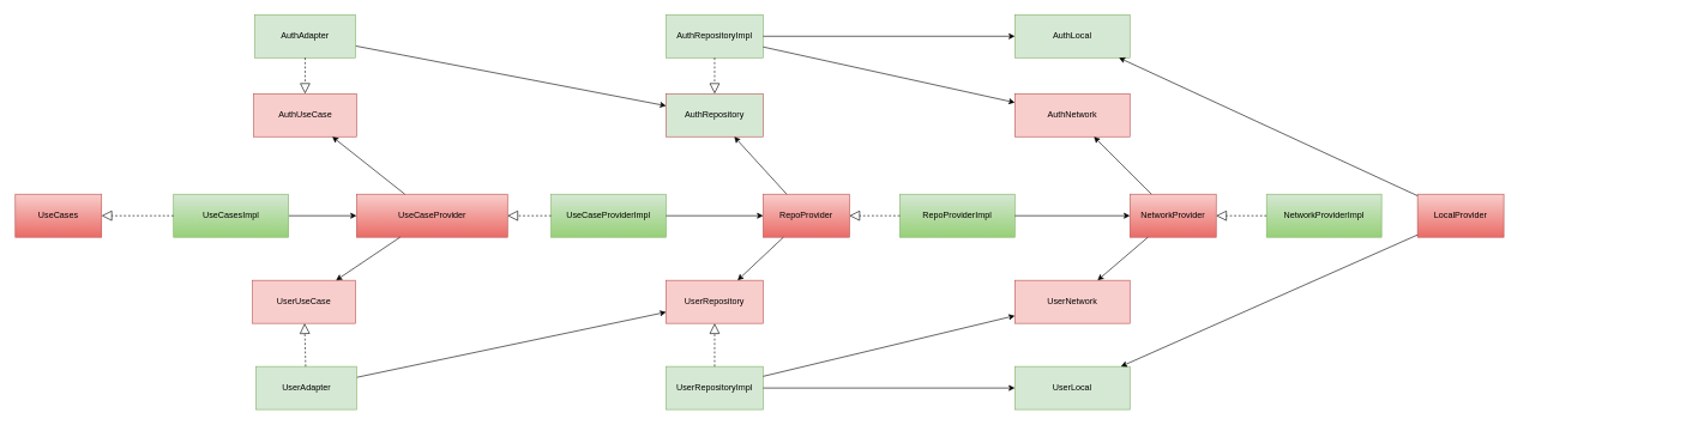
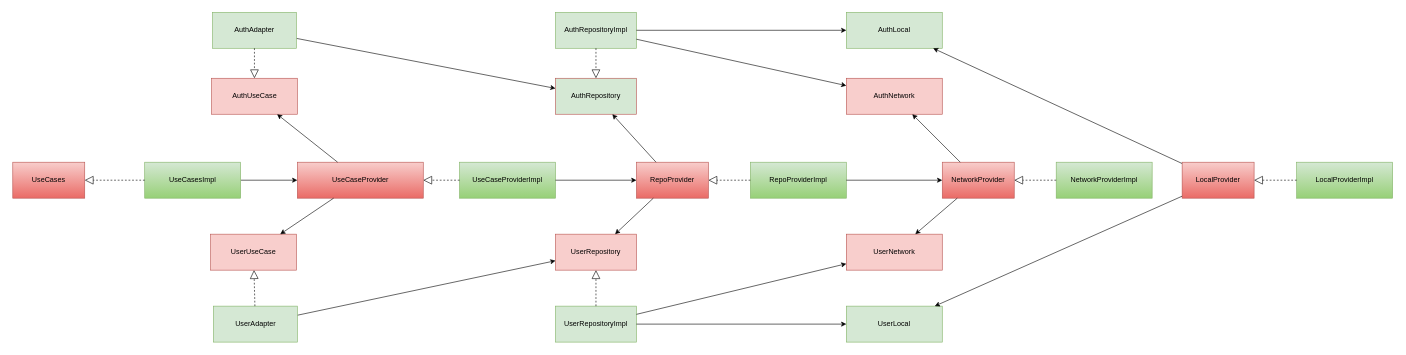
+ <mxCell id="43" value="" style="endArrow=block;dashed=1;endFill=0;endSize=12;html=1;rounded=0;" edge="1" parent="1" source="42" target="41"><mxGeometry width="160" relative="1" as="geometry"><mxPoint x="984.039" y="760" as="sourcePoint" /><mxPoint x="1171" y="180" as="targetPoint" /></mxGeometry></mxCell>
+ <mxCell id="42" value="LocalProviderImpl" style="rounded=0;whiteSpace=wrap;html=1;fillColor=#d5e8d4;gradientColor=#97d077;strokeColor=#82b366;" vertex="1" parent="1"><mxGeometry x="2161" y="270" width="160" height="60" as="geometry" /></mxCell>
